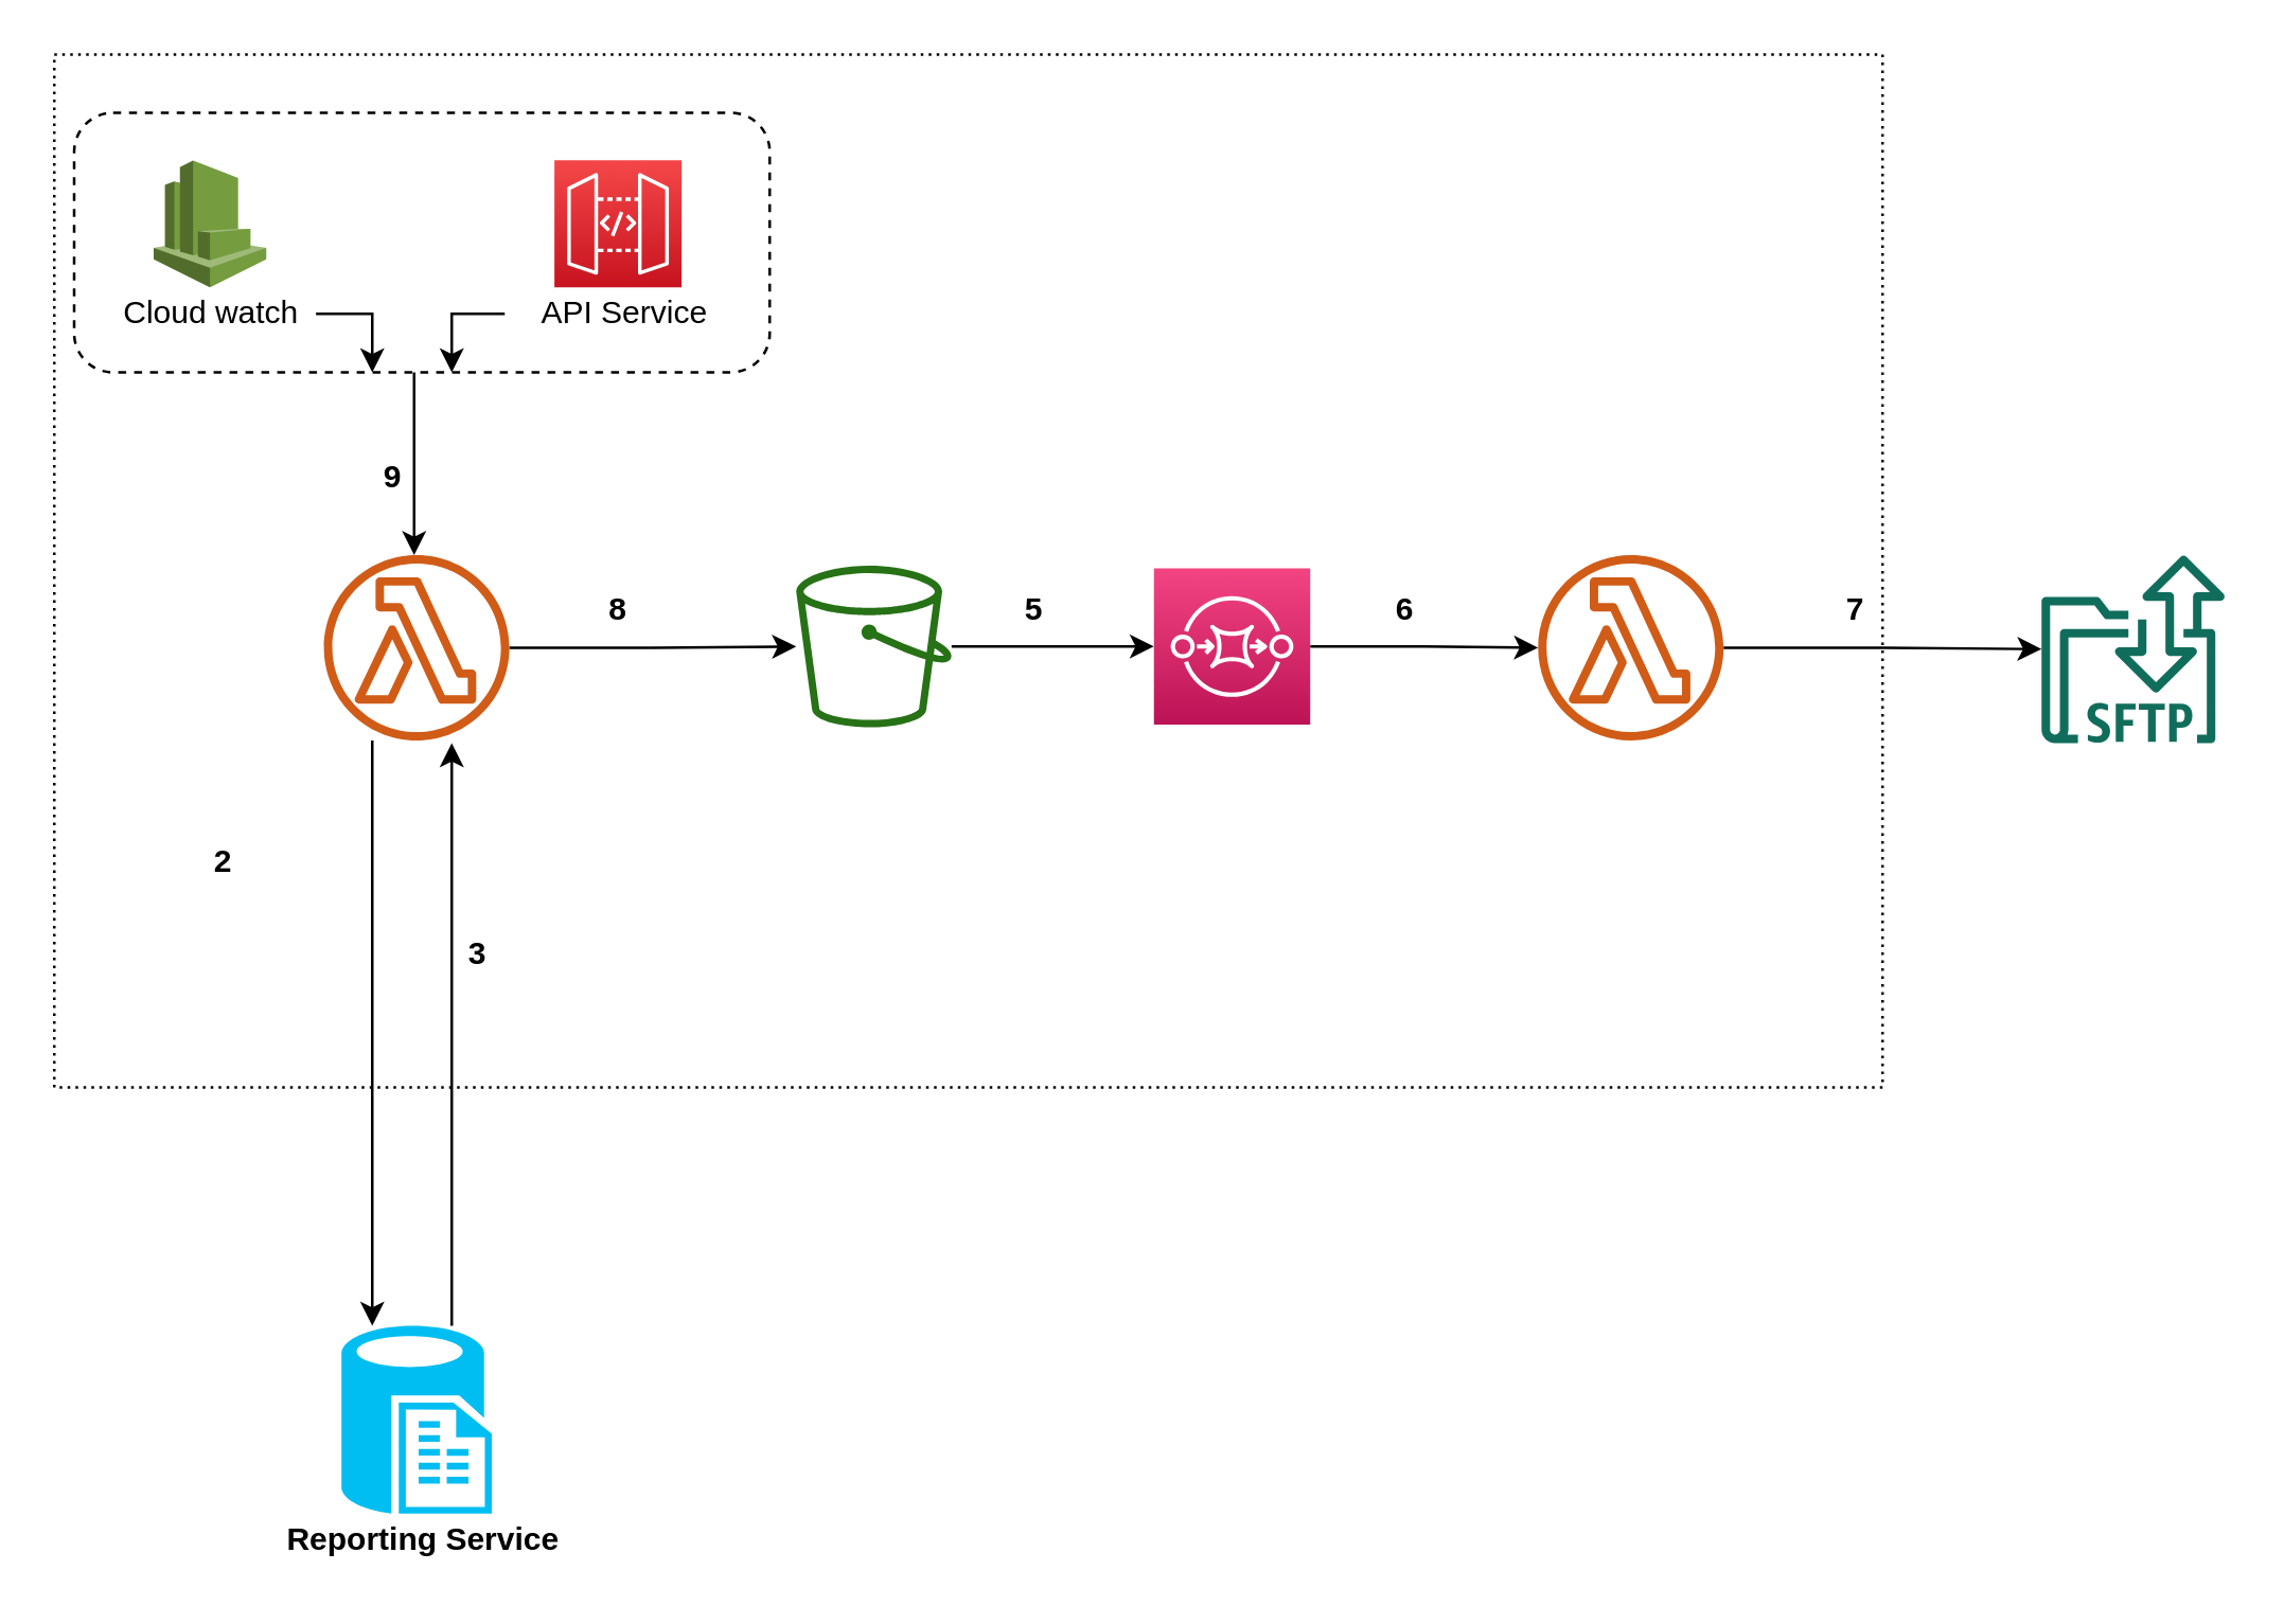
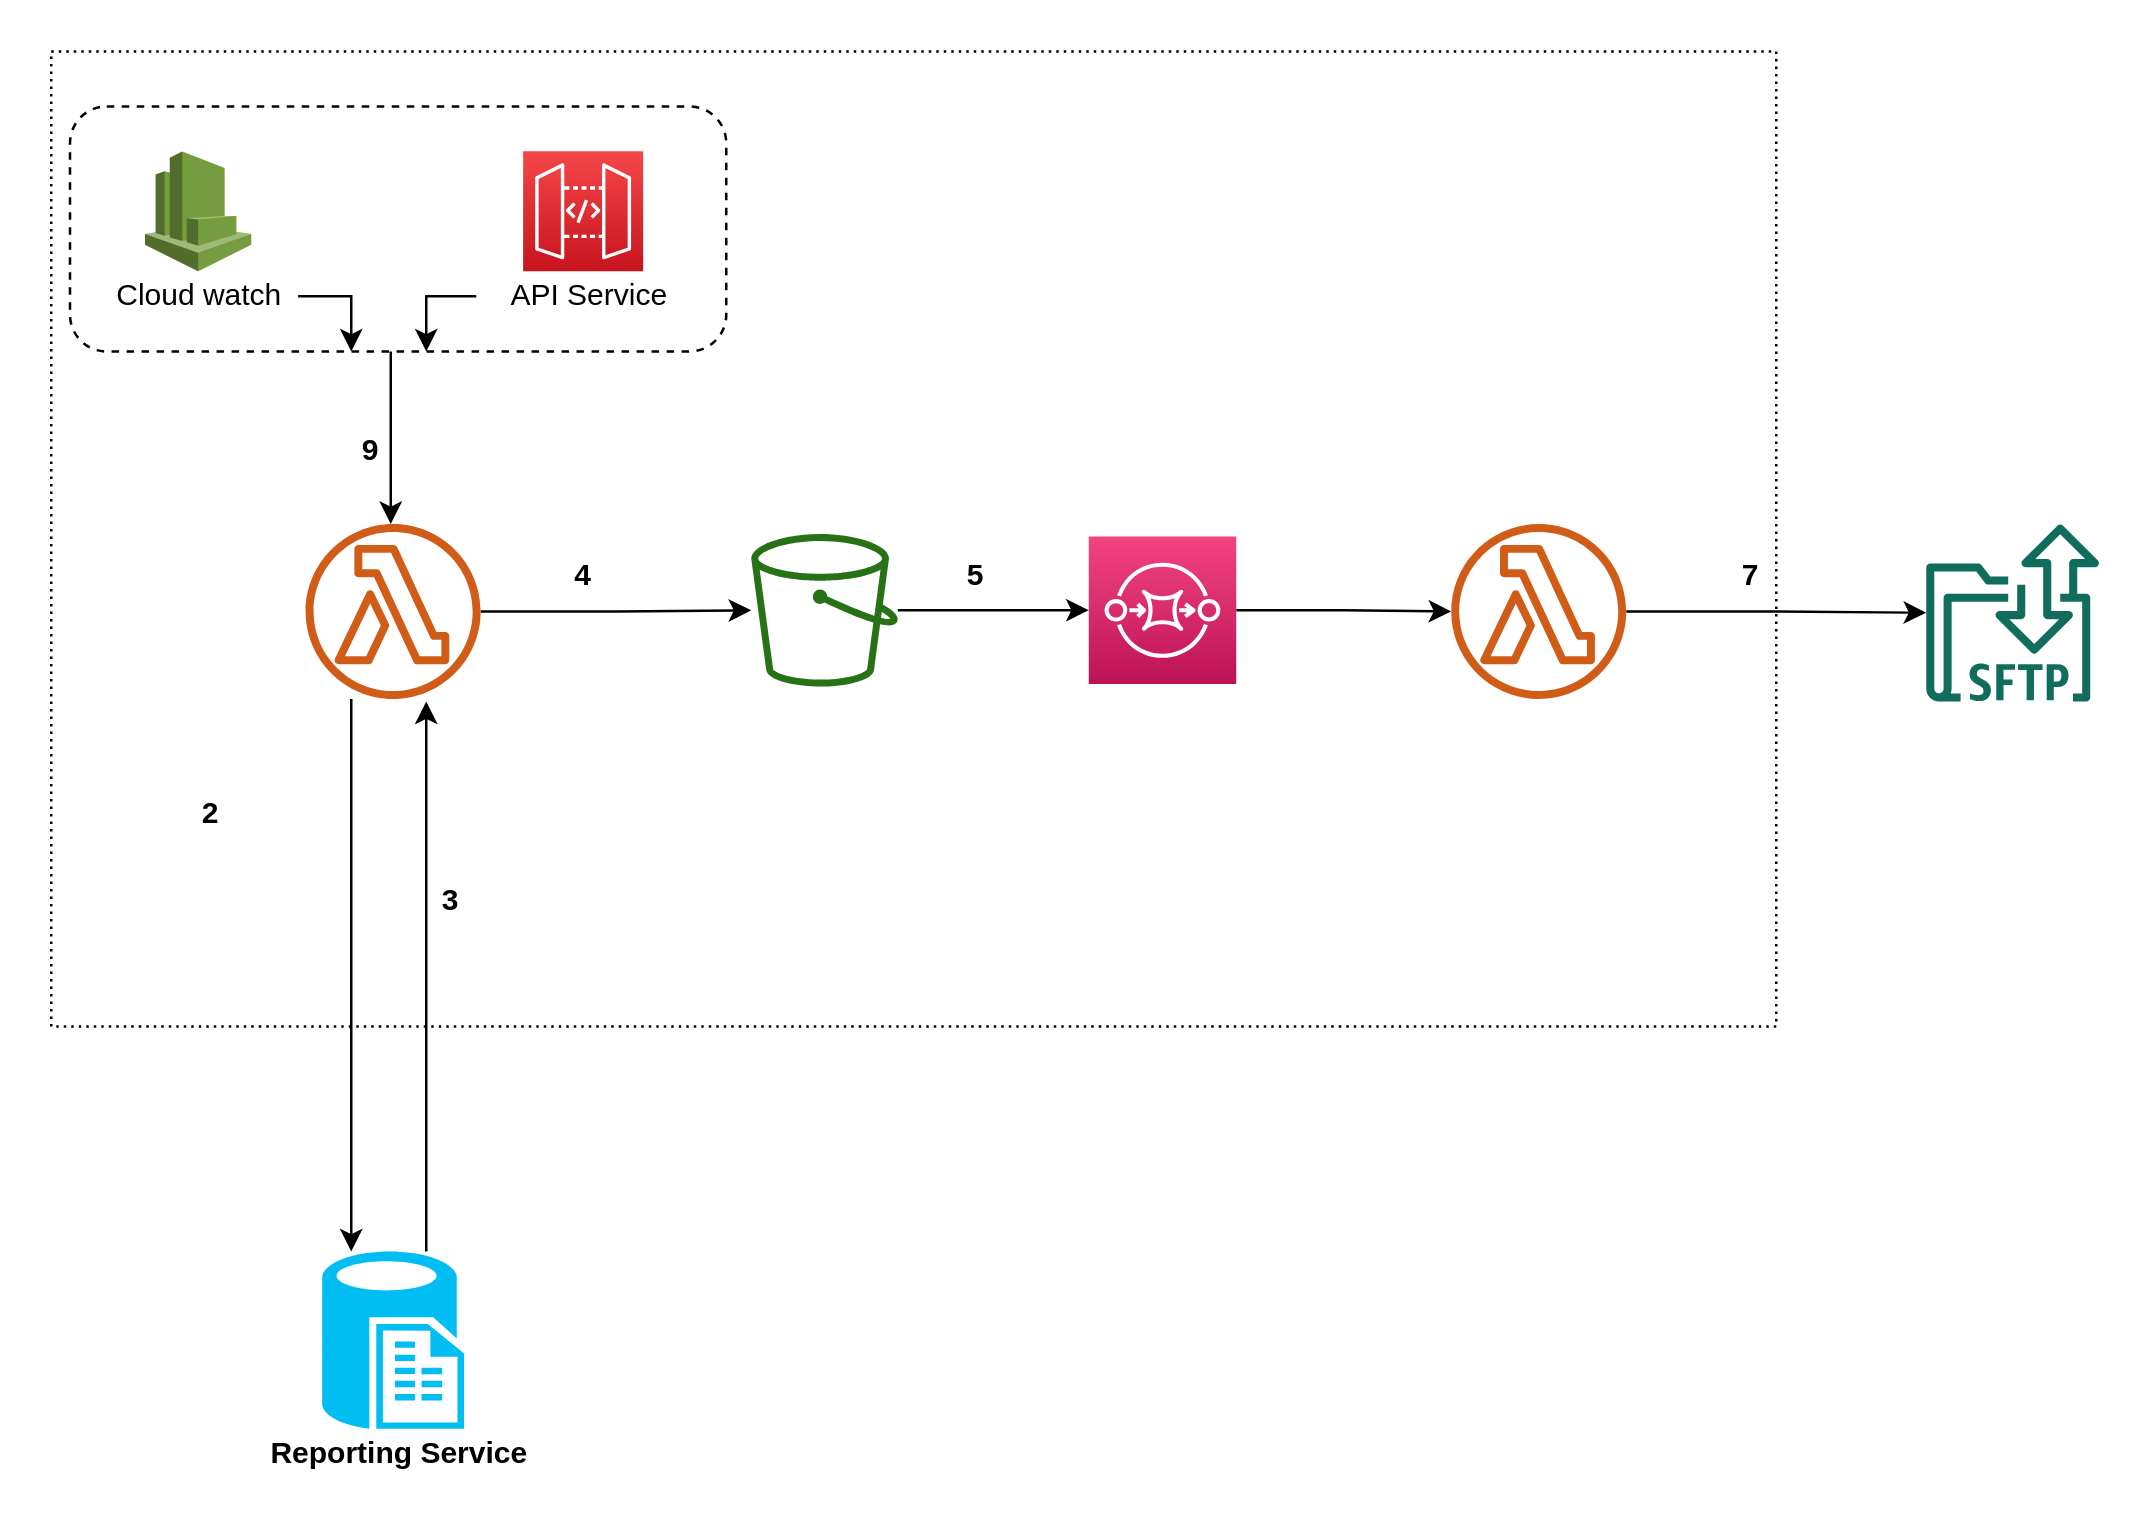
- <mxCell id="27" value="8" style="text;html=1;strokeColor=none;fillColor=none;align=center;verticalAlign=middle;whiteSpace=wrap;rounded=0;dashed=1;dashPattern=1 2;fontStyle=1" vertex="1" parent="1"><mxGeometry x="212.75" y="220" width="40" height="20" as="geometry" /></mxCell>
+ <mxCell id="27" value="4" style="text;html=1;strokeColor=none;fillColor=none;align=center;verticalAlign=middle;whiteSpace=wrap;rounded=0;dashed=1;dashPattern=1 2;fontStyle=1" vertex="1" parent="1"><mxGeometry x="212.75" y="220" width="40" height="20" as="geometry" /></mxCell>
- <mxCell id="29" value="6" style="text;html=1;strokeColor=none;fillColor=none;align=center;verticalAlign=middle;whiteSpace=wrap;rounded=0;dashed=1;dashPattern=1 2;fontStyle=1" vertex="1" parent="1"><mxGeometry x="510" y="220" width="40" height="20" as="geometry" /></mxCell>
